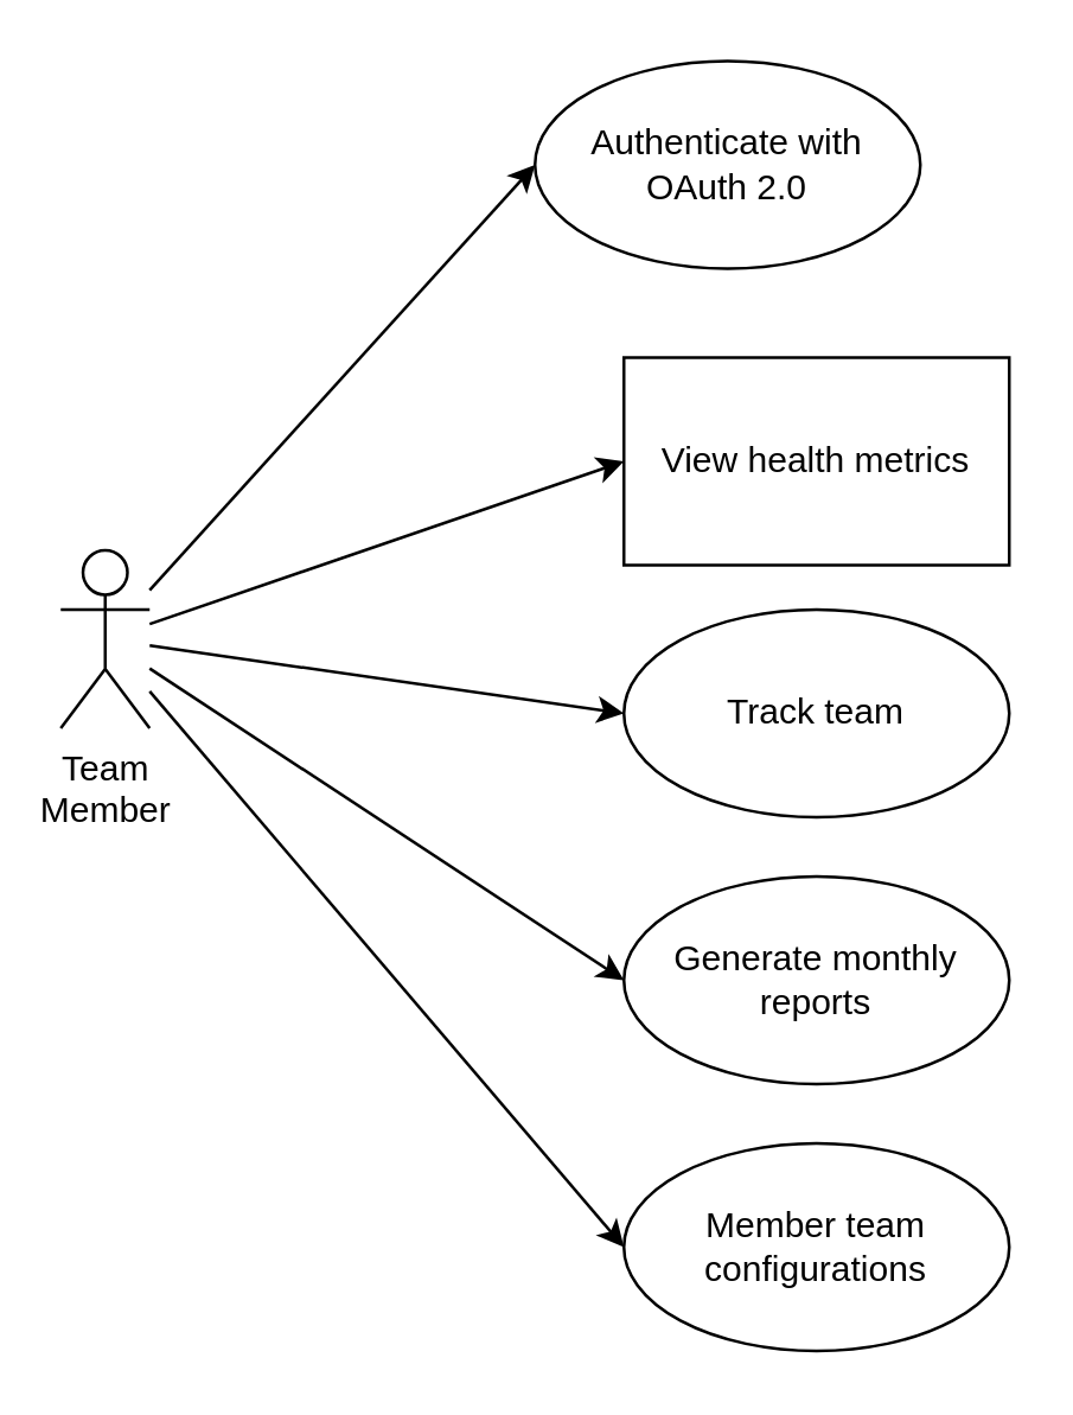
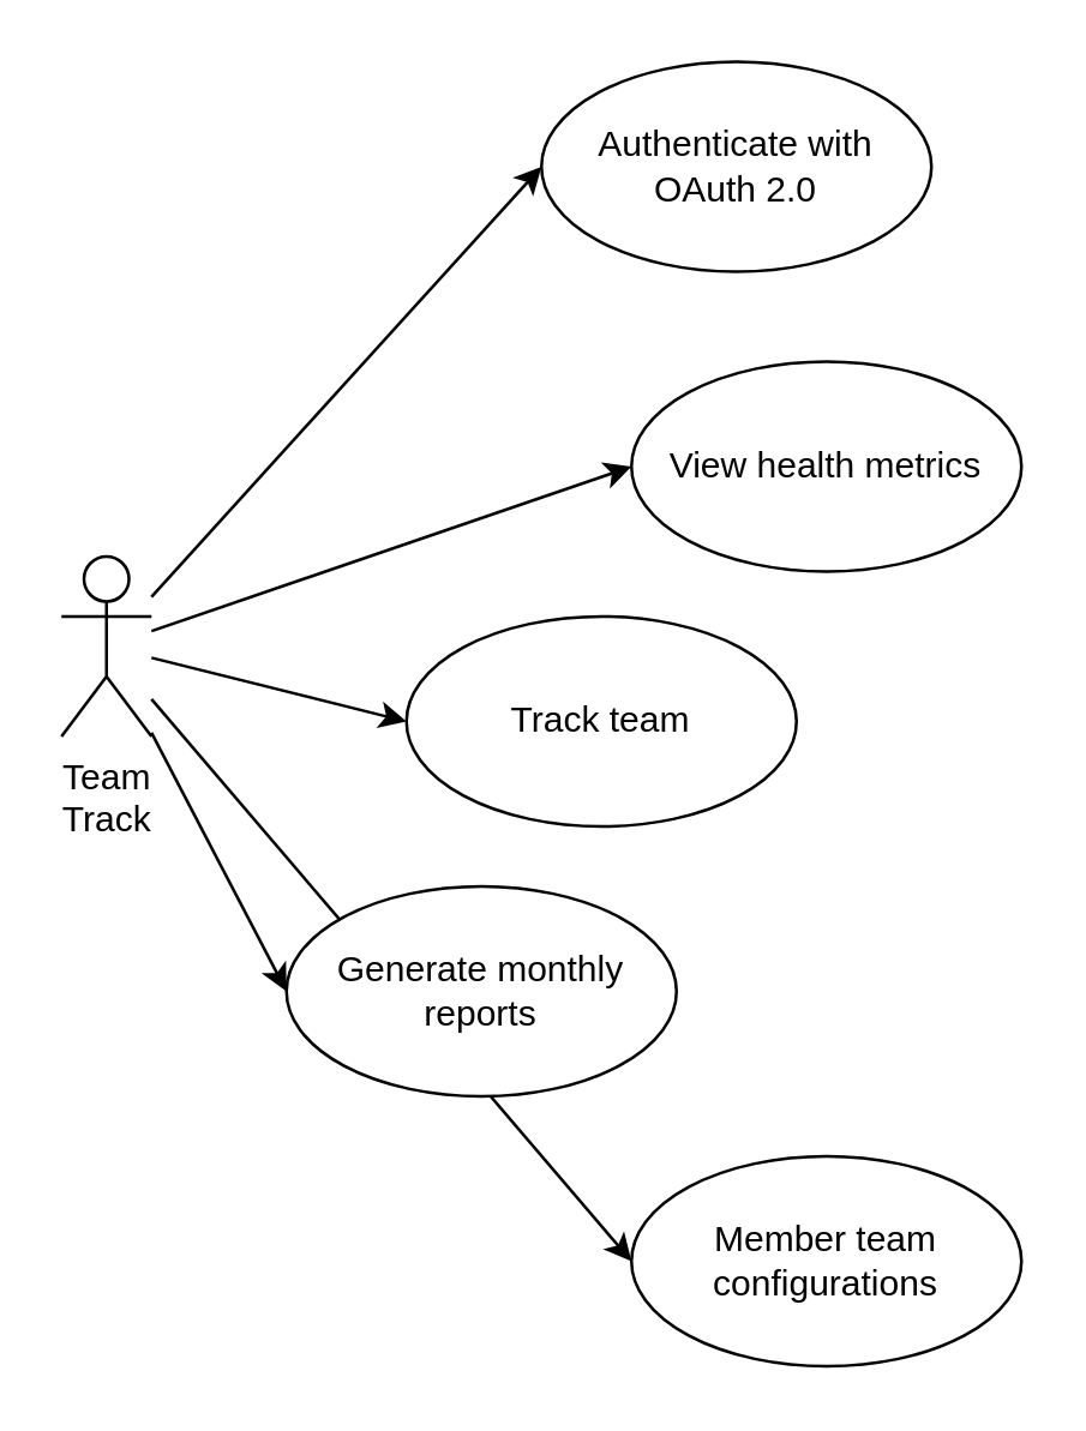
- <mxCell id="10" value="View health metrics" style="whiteSpace=wrap;html=1;rounded=0;" parent="1" vertex="1"><mxGeometry x="210" y="120" width="130" height="70" as="geometry" /></mxCell>
+ <mxCell id="10" value="View health metrics" style="ellipse;whiteSpace=wrap;html=1;" parent="1" vertex="1"><mxGeometry x="210" y="120" width="130" height="70" as="geometry" /></mxCell>
- <mxCell id="9" value="Track team" style="ellipse;whiteSpace=wrap;html=1;" parent="1" vertex="1"><mxGeometry x="210" y="205" width="130" height="70" as="geometry" /></mxCell>
+ <mxCell id="9" value="Track team" style="ellipse;whiteSpace=wrap;html=1;" parent="1" vertex="1"><mxGeometry x="135" y="205" width="130" height="70" as="geometry" /></mxCell>
- <mxCell id="7" value="Team&lt;br&gt;Member" style="shape=umlActor;verticalLabelPosition=bottom;verticalAlign=top;html=1;" parent="1" vertex="1"><mxGeometry x="20" y="185" width="30" height="60" as="geometry" /></mxCell>
+ <mxCell id="7" value="Team&lt;br&gt;Track" style="shape=umlActor;verticalLabelPosition=bottom;verticalAlign=top;html=1;" parent="1" vertex="1"><mxGeometry x="20" y="185" width="30" height="60" as="geometry" /></mxCell>
- <mxCell id="11" value="Generate monthly reports" style="ellipse;whiteSpace=wrap;html=1;" parent="1" vertex="1"><mxGeometry x="210" y="295" width="130" height="70" as="geometry" /></mxCell>
+ <mxCell id="11" value="Generate monthly reports" style="ellipse;whiteSpace=wrap;html=1;" parent="1" vertex="1"><mxGeometry x="95" y="295" width="130" height="70" as="geometry" /></mxCell>
